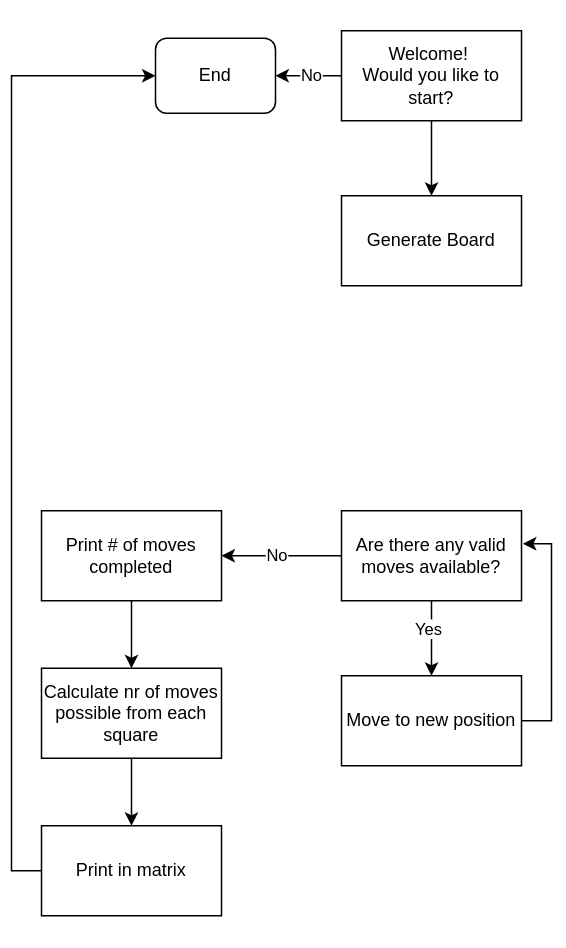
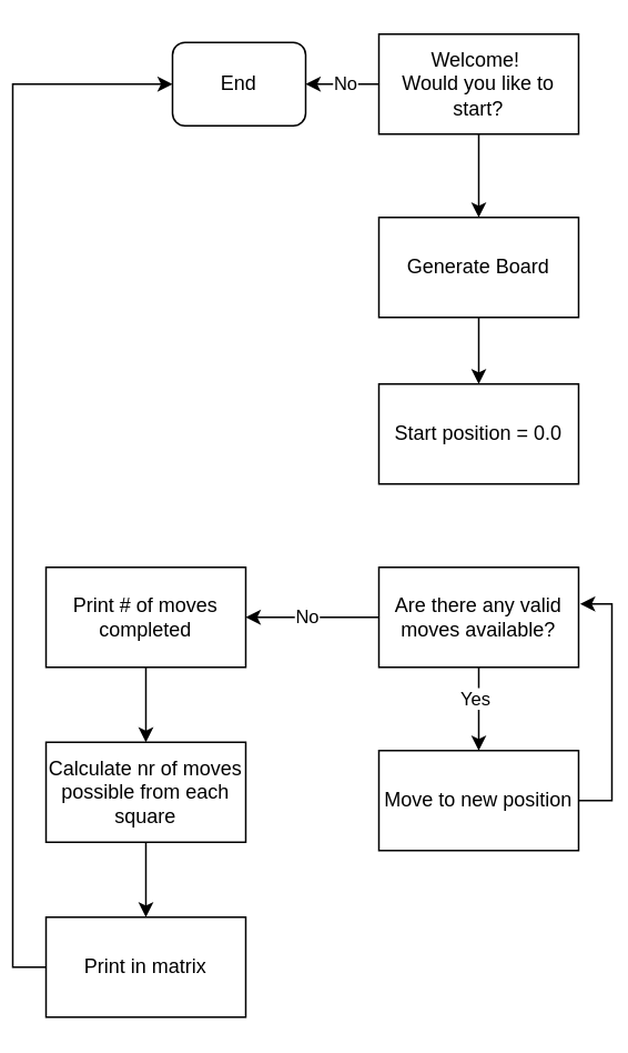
+ <mxCell id="7" value="" style="edgeStyle=orthogonalEdgeStyle;rounded=0;orthogonalLoop=1;jettySize=auto;html=1;" edge="1" parent="1" source="8" target="9"><mxGeometry relative="1" as="geometry" /></mxCell>
+ <mxCell id="9" value="Start position = 0.0" style="rounded=0;whiteSpace=wrap;html=1;" vertex="1" parent="1"><mxGeometry x="220" y="230" width="120" height="60" as="geometry" /></mxCell>
